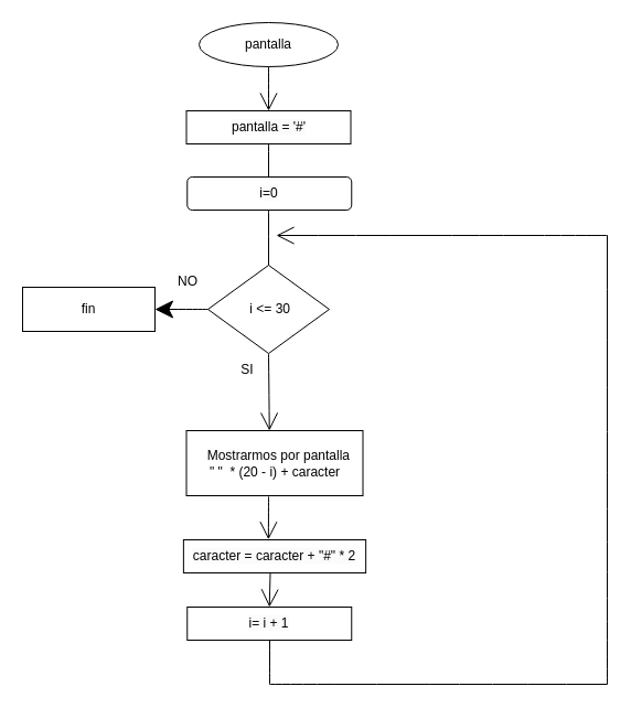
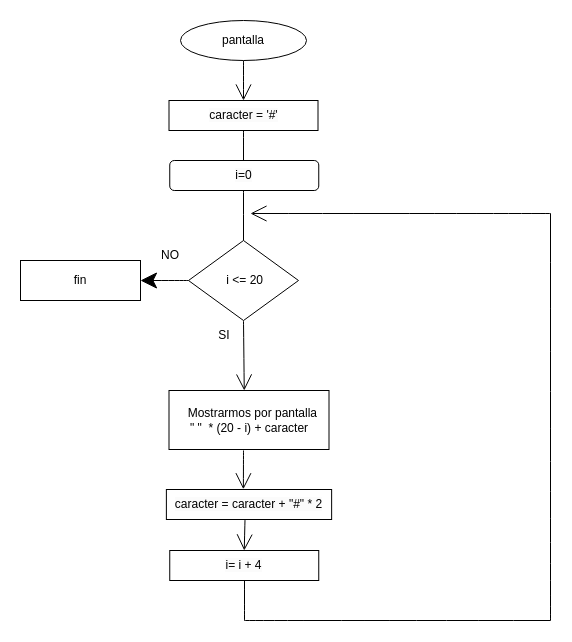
- <mxCell id="8" value="&lt;span style=&quot;color: rgb(0, 0, 0); font-family: Helvetica; font-size: 12px; font-style: normal; font-variant-ligatures: normal; font-variant-caps: normal; font-weight: 400; letter-spacing: normal; orphans: 2; text-align: center; text-indent: 0px; text-transform: none; widows: 2; word-spacing: 0px; -webkit-text-stroke-width: 0px; background-color: rgb(251, 251, 251); text-decoration-thickness: initial; text-decoration-style: initial; text-decoration-color: initial; float: none; display: inline !important;&quot;&gt;pantalla = '#'&lt;br&gt;&lt;/span&gt;" style="rounded=0;whiteSpace=wrap;html=1;" parent="1" vertex="1"><mxGeometry x="168.5" y="100" width="149" height="30" as="geometry" /></mxCell>
+ <mxCell id="8" value="&lt;span style=&quot;color: rgb(0, 0, 0); font-family: Helvetica; font-size: 12px; font-style: normal; font-variant-ligatures: normal; font-variant-caps: normal; font-weight: 400; letter-spacing: normal; orphans: 2; text-align: center; text-indent: 0px; text-transform: none; widows: 2; word-spacing: 0px; -webkit-text-stroke-width: 0px; background-color: rgb(251, 251, 251); text-decoration-thickness: initial; text-decoration-style: initial; text-decoration-color: initial; float: none; display: inline !important;&quot;&gt;caracter = '#'&lt;br&gt;&lt;/span&gt;" style="rounded=0;whiteSpace=wrap;html=1;" parent="1" vertex="1"><mxGeometry x="168.5" y="100" width="149" height="30" as="geometry" /></mxCell>
- <mxCell id="6" value="&amp;nbsp;i &amp;lt;= 30" style="rhombus;whiteSpace=wrap;html=1;" parent="1" vertex="1"><mxGeometry x="188" y="240" width="110" height="80" as="geometry" /></mxCell>
+ <mxCell id="6" value="&amp;nbsp;i &amp;lt;= 20" style="rhombus;whiteSpace=wrap;html=1;" parent="1" vertex="1"><mxGeometry x="188" y="240" width="110" height="80" as="geometry" /></mxCell>
- <mxCell id="21" value="&lt;span style=&quot;color: rgb(0, 0, 0); font-family: Helvetica; font-size: 12px; font-style: normal; font-variant-ligatures: normal; font-variant-caps: normal; font-weight: 400; letter-spacing: normal; orphans: 2; text-align: center; text-indent: 0px; text-transform: none; widows: 2; word-spacing: 0px; -webkit-text-stroke-width: 0px; background-color: rgb(251, 251, 251); text-decoration-thickness: initial; text-decoration-style: initial; text-decoration-color: initial; float: none; display: inline !important;&quot;&gt;i= i + 1&lt;br&gt;&lt;/span&gt;" style="rounded=0;whiteSpace=wrap;html=1;" vertex="1" parent="1"><mxGeometry x="169.25" y="550" width="149" height="30" as="geometry" /></mxCell>
+ <mxCell id="21" value="&lt;span style=&quot;color: rgb(0, 0, 0); font-family: Helvetica; font-size: 12px; font-style: normal; font-variant-ligatures: normal; font-variant-caps: normal; font-weight: 400; letter-spacing: normal; orphans: 2; text-align: center; text-indent: 0px; text-transform: none; widows: 2; word-spacing: 0px; -webkit-text-stroke-width: 0px; background-color: rgb(251, 251, 251); text-decoration-thickness: initial; text-decoration-style: initial; text-decoration-color: initial; float: none; display: inline !important;&quot;&gt;i= i + 4&lt;br&gt;&lt;/span&gt;" style="rounded=0;whiteSpace=wrap;html=1;" vertex="1" parent="1"><mxGeometry x="169.25" y="550" width="149" height="30" as="geometry" /></mxCell>
